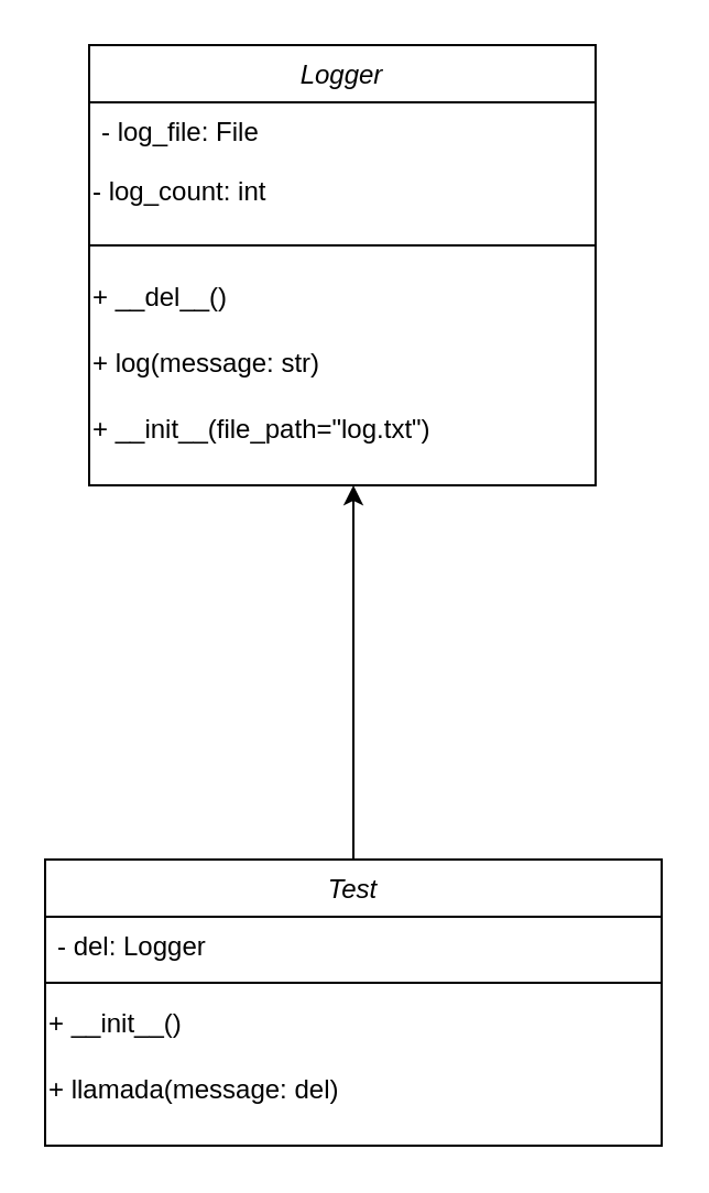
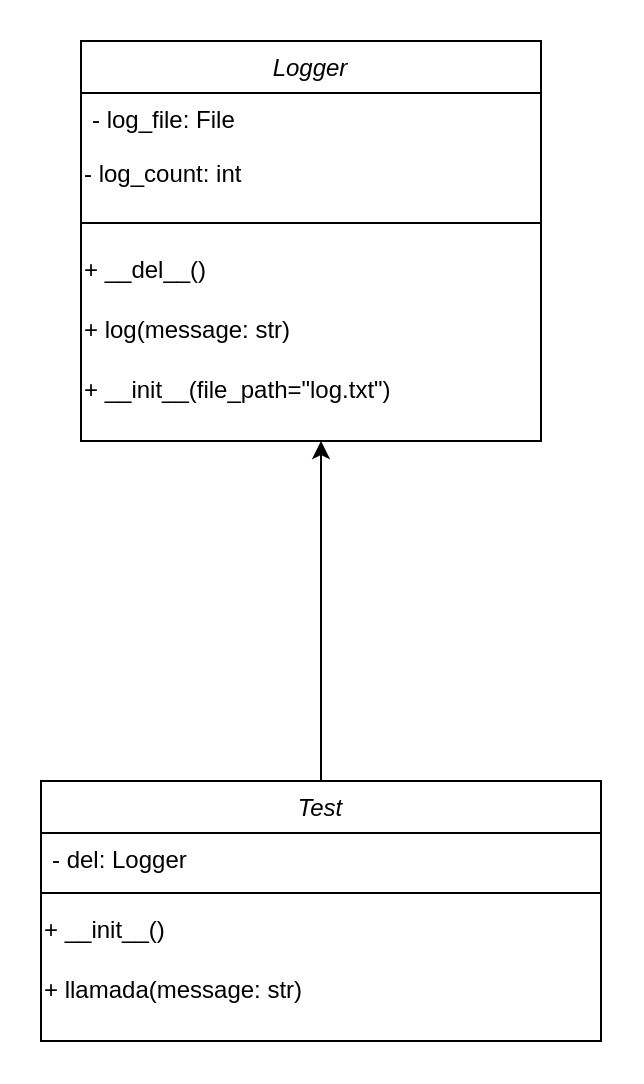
- <mxCell id="7" value="+ llamada(message: del)" style="text;html=1;align=left;verticalAlign=middle;resizable=0;points=[];autosize=1;strokeColor=none;fillColor=none;" vertex="1" parent="3"><mxGeometry y="90" width="280" height="30" as="geometry" /></mxCell>
+ <mxCell id="7" value="+ llamada(message: str)" style="text;html=1;align=left;verticalAlign=middle;resizable=0;points=[];autosize=1;strokeColor=none;fillColor=none;" vertex="1" parent="3"><mxGeometry y="90" width="280" height="30" as="geometry" /></mxCell>
